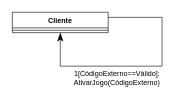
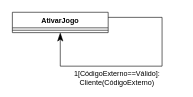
- <mxCell id="2" value="Cliente" style="swimlane;fontStyle=1;align=center;verticalAlign=top;childLayout=stackLayout;horizontal=1;startSize=26;horizontalStack=0;resizeParent=1;resizeParentMax=0;resizeLast=0;collapsible=1;marginBottom=0;" vertex="1" parent="1"><mxGeometry x="20" y="20" width="160" height="34" as="geometry" /></mxCell>
+ <mxCell id="2" value="AtivarJogo" style="swimlane;fontStyle=1;align=center;verticalAlign=top;childLayout=stackLayout;horizontal=1;startSize=26;horizontalStack=0;resizeParent=1;resizeParentMax=0;resizeLast=0;collapsible=1;marginBottom=0;" vertex="1" parent="1"><mxGeometry x="20" y="20" width="160" height="34" as="geometry" /></mxCell>
- <mxCell id="5" value="1[CódigoExterno==Válido]: AtivarJogo(CódigoExterno)" style="text;html=1;strokeColor=none;fillColor=none;align=center;verticalAlign=middle;whiteSpace=wrap;rounded=0;" vertex="1" parent="1"><mxGeometry x="90" y="120" width="210" height="20" as="geometry" /></mxCell>
+ <mxCell id="5" value="1[CódigoExterno==Válido]: Cliente(CódigoExterno)" style="text;html=1;strokeColor=none;fillColor=none;align=center;verticalAlign=middle;whiteSpace=wrap;rounded=0;" vertex="1" parent="1"><mxGeometry x="90" y="120" width="210" height="20" as="geometry" /></mxCell>
